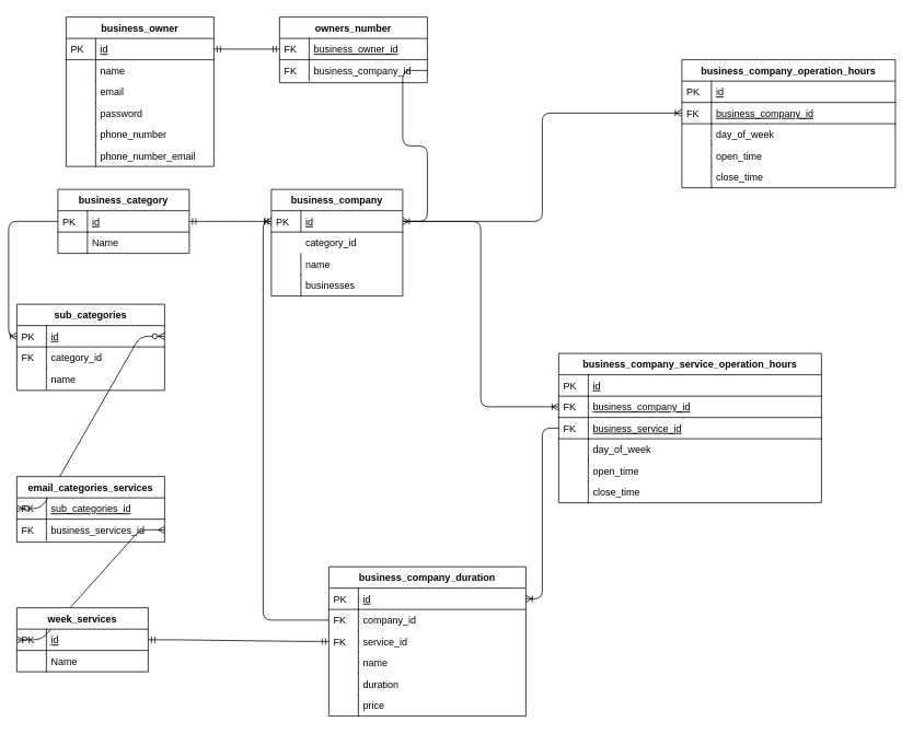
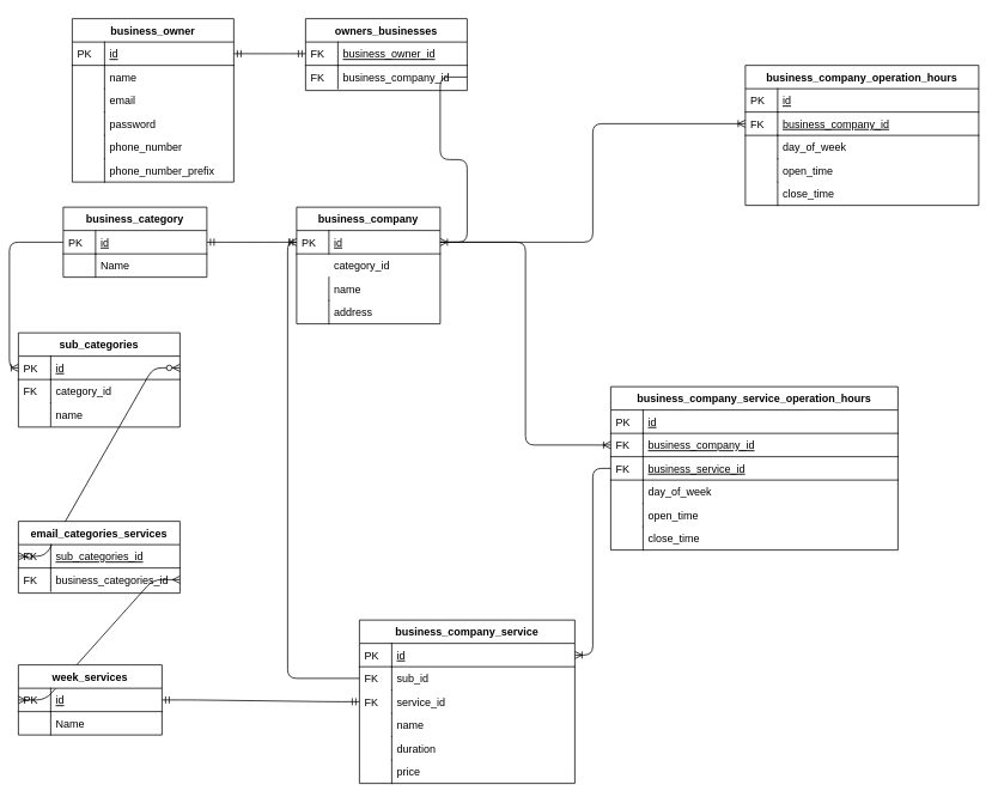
- <mxCell id="6" value="owners_number" style="swimlane;fontStyle=1;childLayout=stackLayout;horizontal=1;startSize=26;horizontalStack=0;resizeParent=1;resizeLast=0;collapsible=1;marginBottom=0;rounded=0;shadow=0;strokeWidth=1;" parent="1" vertex="1"><mxGeometry x="340" y="20" width="180" height="80" as="geometry"><mxRectangle x="260" y="80" width="160" height="26" as="alternateBounds" /></mxGeometry></mxCell>
+ <mxCell id="6" value="owners_businesses" style="swimlane;fontStyle=1;childLayout=stackLayout;horizontal=1;startSize=26;horizontalStack=0;resizeParent=1;resizeLast=0;collapsible=1;marginBottom=0;rounded=0;shadow=0;strokeWidth=1;" parent="1" vertex="1"><mxGeometry x="340" y="20" width="180" height="80" as="geometry"><mxRectangle x="260" y="80" width="160" height="26" as="alternateBounds" /></mxGeometry></mxCell>
- <mxCell id="22" value="phone_number_email" style="shape=partialRectangle;top=0;left=0;right=0;bottom=0;align=left;verticalAlign=top;fillColor=none;spacingLeft=40;spacingRight=4;overflow=hidden;rotatable=0;points=[[0,0.5],[1,0.5]];portConstraint=eastwest;dropTarget=0;rounded=0;shadow=0;strokeWidth=1;" parent="11" vertex="1"><mxGeometry y="156" width="180" height="26" as="geometry" /></mxCell>
+ <mxCell id="22" value="phone_number_prefix" style="shape=partialRectangle;top=0;left=0;right=0;bottom=0;align=left;verticalAlign=top;fillColor=none;spacingLeft=40;spacingRight=4;overflow=hidden;rotatable=0;points=[[0,0.5],[1,0.5]];portConstraint=eastwest;dropTarget=0;rounded=0;shadow=0;strokeWidth=1;" parent="11" vertex="1"><mxGeometry y="156" width="180" height="26" as="geometry" /></mxCell>
- <mxCell id="50" value="businesses" style="shape=partialRectangle;top=0;left=0;right=0;bottom=0;align=left;verticalAlign=top;fillColor=none;spacingLeft=40;spacingRight=4;overflow=hidden;rotatable=0;points=[[0,0.5],[1,0.5]];portConstraint=eastwest;dropTarget=0;rounded=0;shadow=0;strokeWidth=1;" parent="44" vertex="1"><mxGeometry y="104" width="160" height="26" as="geometry" /></mxCell>
+ <mxCell id="50" value="address" style="shape=partialRectangle;top=0;left=0;right=0;bottom=0;align=left;verticalAlign=top;fillColor=none;spacingLeft=40;spacingRight=4;overflow=hidden;rotatable=0;points=[[0,0.5],[1,0.5]];portConstraint=eastwest;dropTarget=0;rounded=0;shadow=0;strokeWidth=1;" parent="44" vertex="1"><mxGeometry y="104" width="160" height="26" as="geometry" /></mxCell>
- <mxCell id="62" value="business_services_id" style="shape=partialRectangle;top=0;left=0;right=0;bottom=0;align=left;verticalAlign=top;fillColor=none;spacingLeft=40;spacingRight=4;overflow=hidden;rotatable=0;points=[[0,0.5],[1,0.5]];portConstraint=eastwest;dropTarget=0;rounded=0;shadow=0;strokeWidth=1;" parent="59" vertex="1"><mxGeometry y="52" width="180" height="26" as="geometry" /></mxCell>
+ <mxCell id="62" value="business_categories_id" style="shape=partialRectangle;top=0;left=0;right=0;bottom=0;align=left;verticalAlign=top;fillColor=none;spacingLeft=40;spacingRight=4;overflow=hidden;rotatable=0;points=[[0,0.5],[1,0.5]];portConstraint=eastwest;dropTarget=0;rounded=0;shadow=0;strokeWidth=1;" parent="59" vertex="1"><mxGeometry y="52" width="180" height="26" as="geometry" /></mxCell>
- <mxCell id="71" value="business_company_duration" style="swimlane;fontStyle=1;childLayout=stackLayout;horizontal=1;startSize=26;horizontalStack=0;resizeParent=1;resizeLast=0;collapsible=1;marginBottom=0;rounded=0;shadow=0;strokeWidth=1;" parent="1" vertex="1"><mxGeometry x="400" y="690" width="240" height="182" as="geometry"><mxRectangle x="260" y="80" width="160" height="26" as="alternateBounds" /></mxGeometry></mxCell>
+ <mxCell id="71" value="business_company_service" style="swimlane;fontStyle=1;childLayout=stackLayout;horizontal=1;startSize=26;horizontalStack=0;resizeParent=1;resizeLast=0;collapsible=1;marginBottom=0;rounded=0;shadow=0;strokeWidth=1;" parent="1" vertex="1"><mxGeometry x="400" y="690" width="240" height="182" as="geometry"><mxRectangle x="260" y="80" width="160" height="26" as="alternateBounds" /></mxGeometry></mxCell>
- <mxCell id="74" value="company_id" style="shape=partialRectangle;top=0;left=0;right=0;bottom=0;align=left;verticalAlign=top;fillColor=none;spacingLeft=40;spacingRight=4;overflow=hidden;rotatable=0;points=[[0,0.5],[1,0.5]];portConstraint=eastwest;dropTarget=0;rounded=0;shadow=0;strokeWidth=1;" parent="71" vertex="1"><mxGeometry y="52" width="240" height="26" as="geometry" /></mxCell>
+ <mxCell id="74" value="sub_id" style="shape=partialRectangle;top=0;left=0;right=0;bottom=0;align=left;verticalAlign=top;fillColor=none;spacingLeft=40;spacingRight=4;overflow=hidden;rotatable=0;points=[[0,0.5],[1,0.5]];portConstraint=eastwest;dropTarget=0;rounded=0;shadow=0;strokeWidth=1;" parent="71" vertex="1"><mxGeometry y="52" width="240" height="26" as="geometry" /></mxCell>
